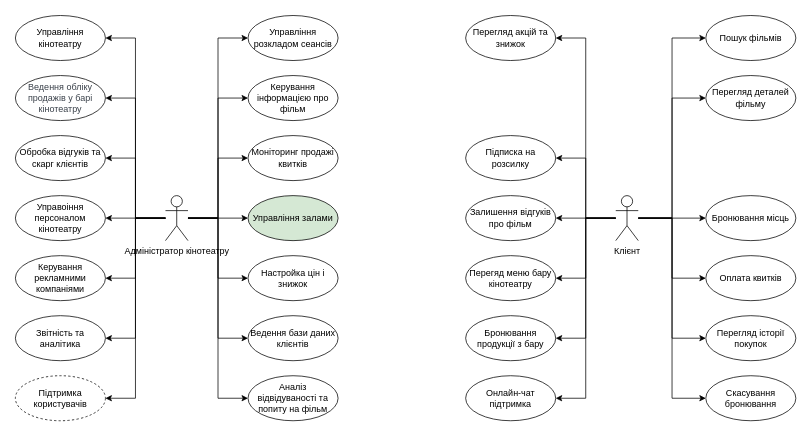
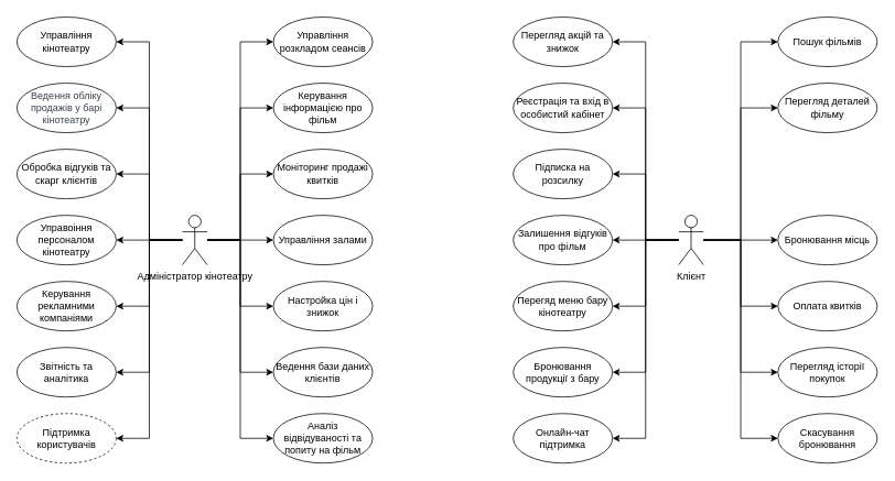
+ <mxCell id="48" value="Реєстрація та вхід в особистий кабінет" style="ellipse;whiteSpace=wrap;html=1;" parent="1" vertex="1"><mxGeometry x="620" y="100" width="120" height="60" as="geometry" /></mxCell>
+ <mxCell id="33" style="edgeStyle=orthogonalEdgeStyle;rounded=0;orthogonalLoop=1;jettySize=auto;html=1;entryX=1;entryY=0.5;entryDx=0;entryDy=0;" parent="1" source="44" target="48" edge="1"><mxGeometry relative="1" as="geometry" /></mxCell>
- <mxCell id="24" value="Управління залами" style="ellipse;whiteSpace=wrap;html=1;fillColor=#d5e8d4;" parent="1" vertex="1"><mxGeometry x="330" y="260" width="120" height="60" as="geometry" /></mxCell>
+ <mxCell id="24" value="Управління залами" style="ellipse;whiteSpace=wrap;html=1;" parent="1" vertex="1"><mxGeometry x="330" y="260" width="120" height="60" as="geometry" /></mxCell>
